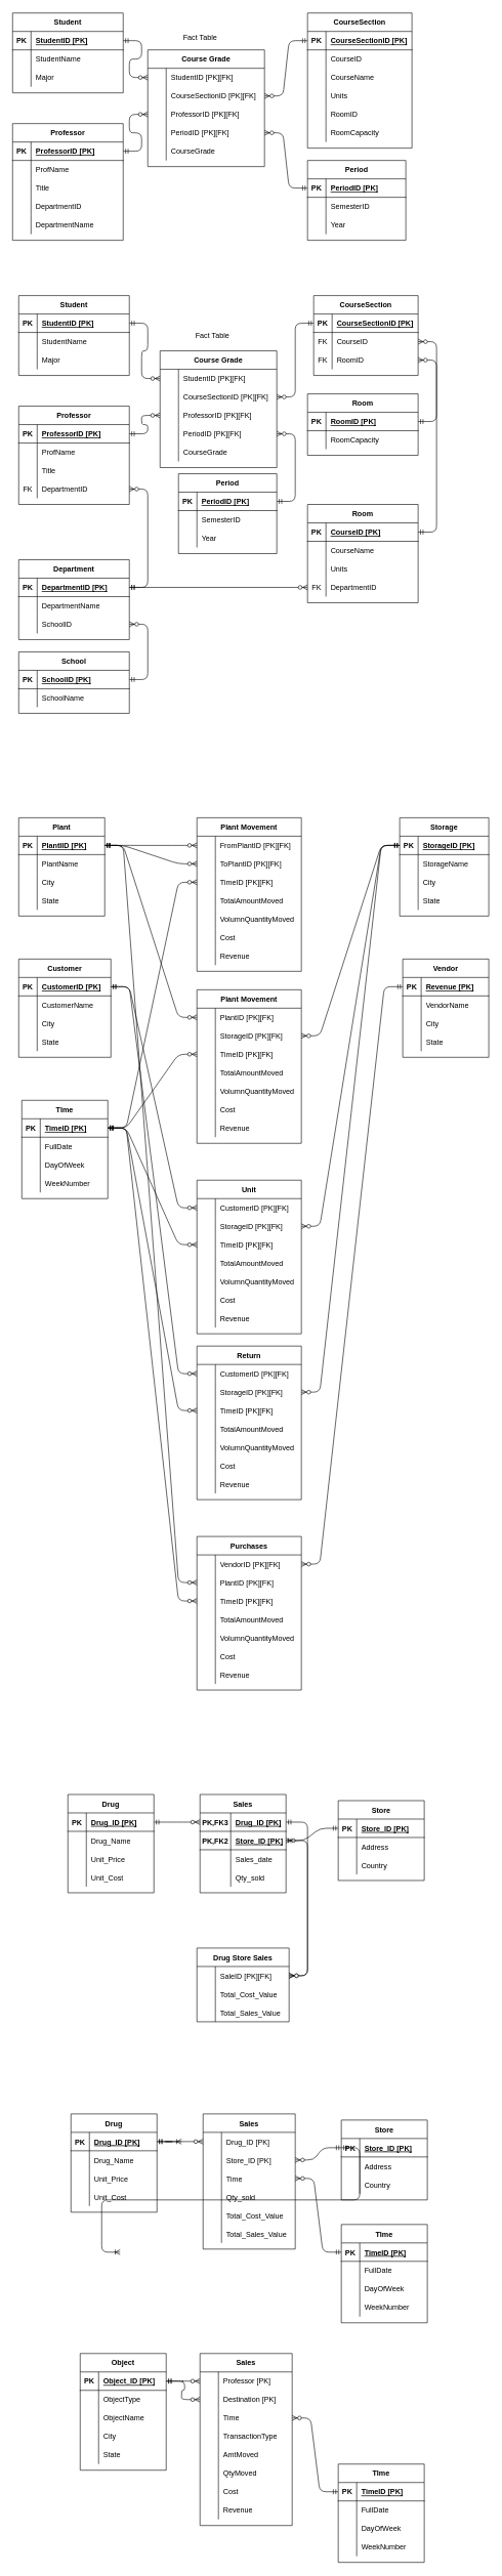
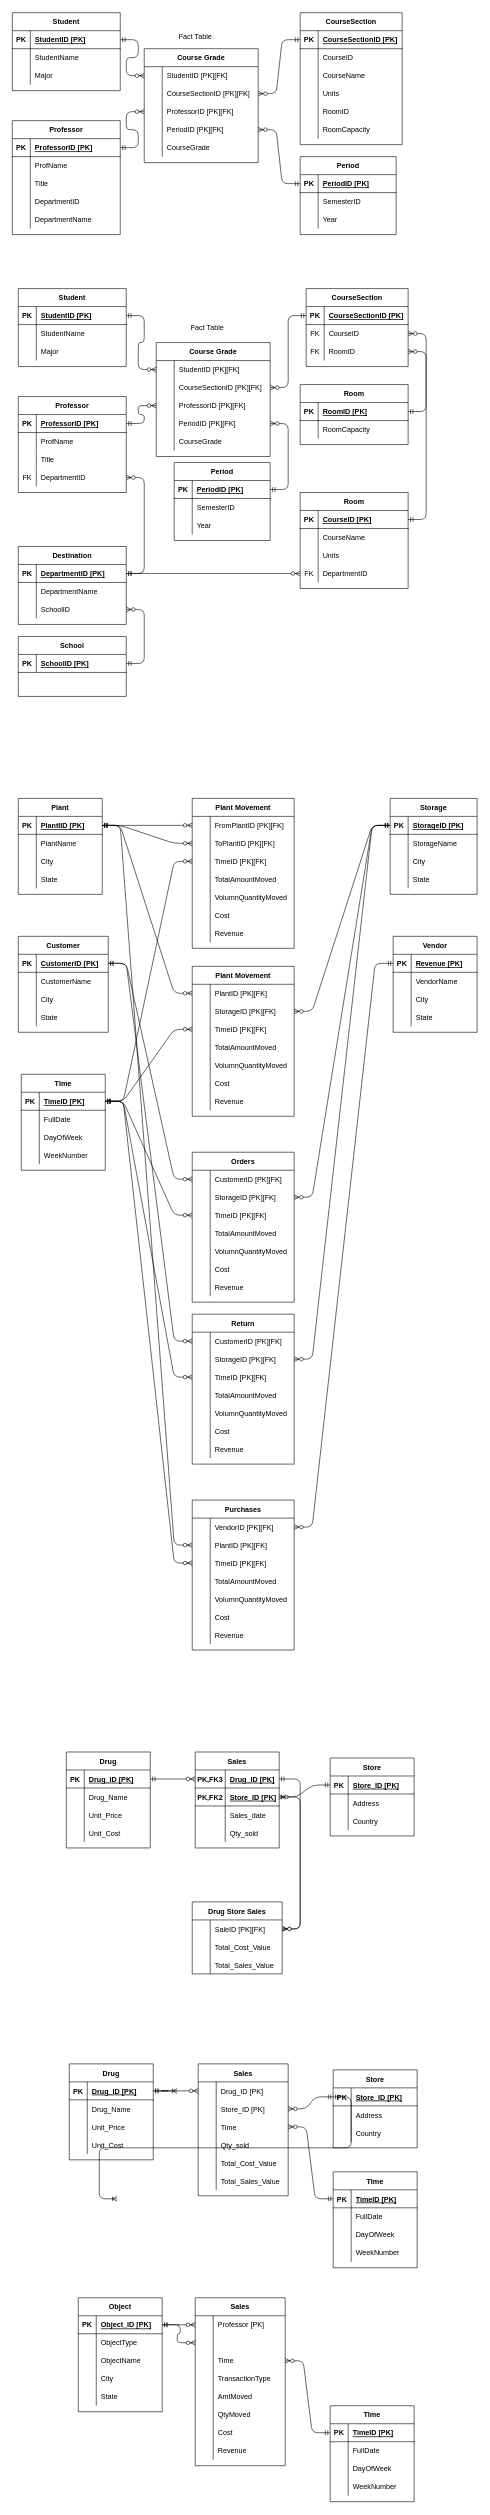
- <mxCell id="150" value="Department" style="shape=table;startSize=30;container=1;collapsible=1;childLayout=tableLayout;fixedRows=1;rowLines=0;fontStyle=1;align=center;resizeLast=1;gradientColor=none;" vertex="1" parent="1"><mxGeometry x="30" y="910" width="180" height="130" as="geometry" /></mxCell>
+ <mxCell id="150" value="Destination" style="shape=table;startSize=30;container=1;collapsible=1;childLayout=tableLayout;fixedRows=1;rowLines=0;fontStyle=1;align=center;resizeLast=1;gradientColor=none;" vertex="1" parent="1"><mxGeometry x="30" y="910" width="180" height="130" as="geometry" /></mxCell>
- <mxCell id="182" value="SchoolName" style="shape=partialRectangle;connectable=0;fillColor=none;top=0;left=0;bottom=0;right=0;align=left;spacingLeft=6;overflow=hidden;" vertex="1" parent="180"><mxGeometry x="30" width="150" height="30" as="geometry" /></mxCell>
- <mxCell id="299" value="Unit" style="shape=table;startSize=30;container=1;collapsible=1;childLayout=tableLayout;fixedRows=1;rowLines=0;fontStyle=1;align=center;resizeLast=1;gradientColor=none;" vertex="1" parent="1"><mxGeometry x="320" y="1920" width="170" height="250" as="geometry" /></mxCell>
+ <mxCell id="299" value="Orders" style="shape=table;startSize=30;container=1;collapsible=1;childLayout=tableLayout;fixedRows=1;rowLines=0;fontStyle=1;align=center;resizeLast=1;gradientColor=none;" vertex="1" parent="1"><mxGeometry x="320" y="1920" width="170" height="250" as="geometry" /></mxCell>
- <mxCell id="506" value="Destination [PK]" style="shape=partialRectangle;connectable=0;fillColor=none;top=0;left=0;bottom=0;right=0;align=left;spacingLeft=6;overflow=hidden;" vertex="1" parent="504"><mxGeometry x="30" width="120" height="30" as="geometry" /></mxCell>
